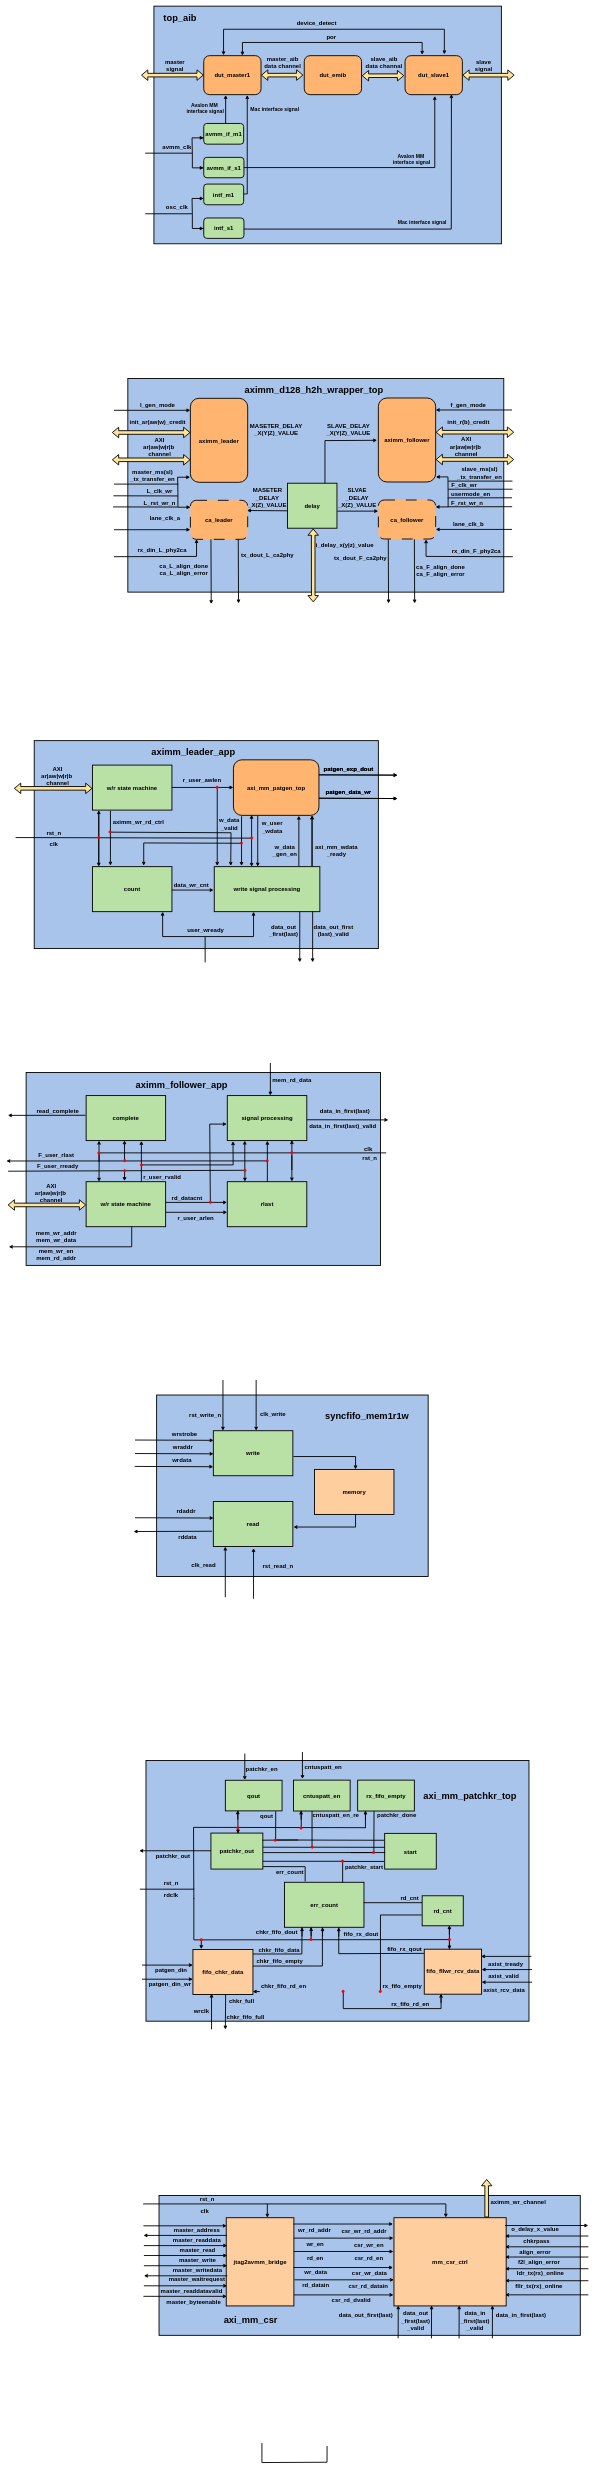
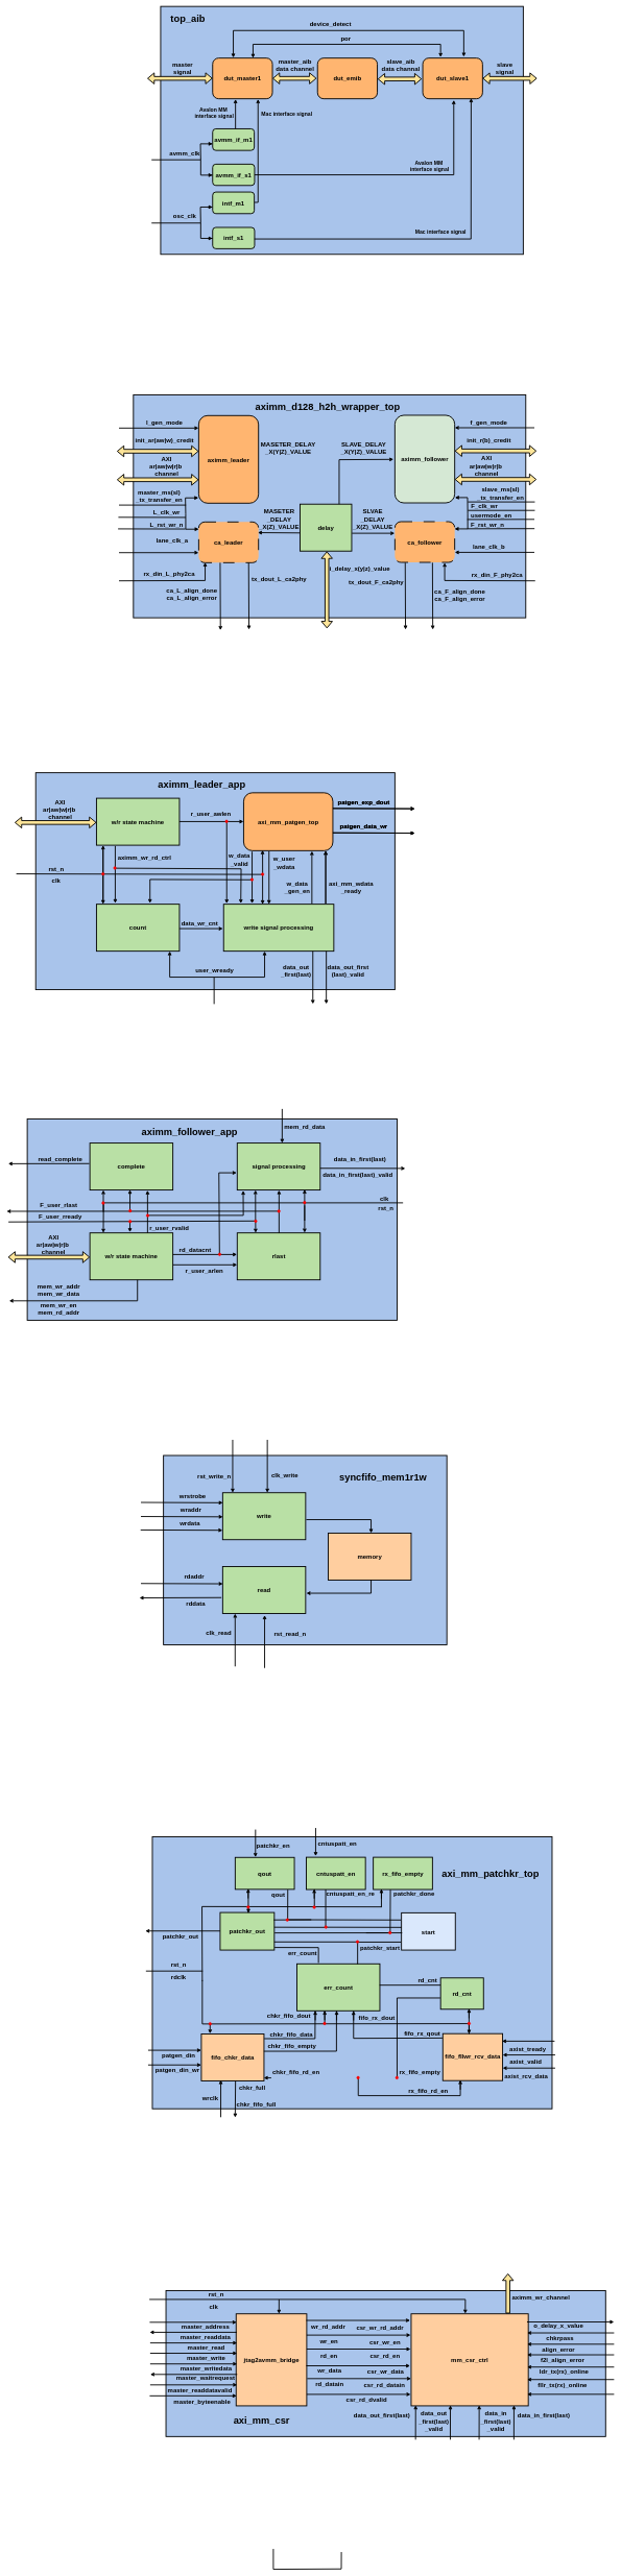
- <mxCell id="65" value="&lt;span style=&quot;font-size: 20px;&quot;&gt;&lt;b&gt;aximm_follower&lt;/b&gt;&lt;/span&gt;" style="rounded=1;whiteSpace=wrap;html=1;strokeWidth=3;fillColor=#FFB570;" parent="1" vertex="1"><mxGeometry x="1260" y="1326" width="191" height="280" as="geometry" /></mxCell>
+ <mxCell id="65" value="&lt;span style=&quot;font-size: 20px;&quot;&gt;&lt;b&gt;aximm_follower&lt;/b&gt;&lt;/span&gt;" style="rounded=1;whiteSpace=wrap;html=1;strokeWidth=3;fillColor=#d5e8d4;" parent="1" vertex="1"><mxGeometry x="1260" y="1326" width="191" height="280" as="geometry" /></mxCell>
- <mxCell id="167" value="&lt;span style=&quot;font-size: 20px;&quot;&gt;&lt;b&gt;clk_read&lt;/b&gt;&lt;/span&gt;" style="text;html=1;align=center;verticalAlign=middle;whiteSpace=wrap;rounded=0;" parent="1" vertex="1"><mxGeometry x="587" y="5200" width="181" height="30" as="geometry" /></mxCell>
+ <mxCell id="167" value="&lt;span style=&quot;font-size: 20px;&quot;&gt;&lt;b&gt;clk_read&lt;/b&gt;&lt;/span&gt;" style="text;html=1;align=center;verticalAlign=middle;whiteSpace=wrap;rounded=0;" parent="1" vertex="1"><mxGeometry x="607" y="5200" width="181" height="30" as="geometry" /></mxCell>
- <mxCell id="242" value="&lt;span style=&quot;font-size: 20px;&quot;&gt;&lt;b&gt;start&lt;/b&gt;&lt;/span&gt;" style="rounded=0;whiteSpace=wrap;html=1;strokeWidth=3;fillColor=#B9E0A5;" parent="1" vertex="1"><mxGeometry x="1281" y="6110" width="172" height="119" as="geometry" /></mxCell>
+ <mxCell id="242" value="&lt;span style=&quot;font-size: 20px;&quot;&gt;&lt;b&gt;start&lt;/b&gt;&lt;/span&gt;" style="rounded=0;whiteSpace=wrap;html=1;strokeWidth=3;fillColor=#dae8fc;" parent="1" vertex="1"><mxGeometry x="1281" y="6110" width="172" height="119" as="geometry" /></mxCell>
